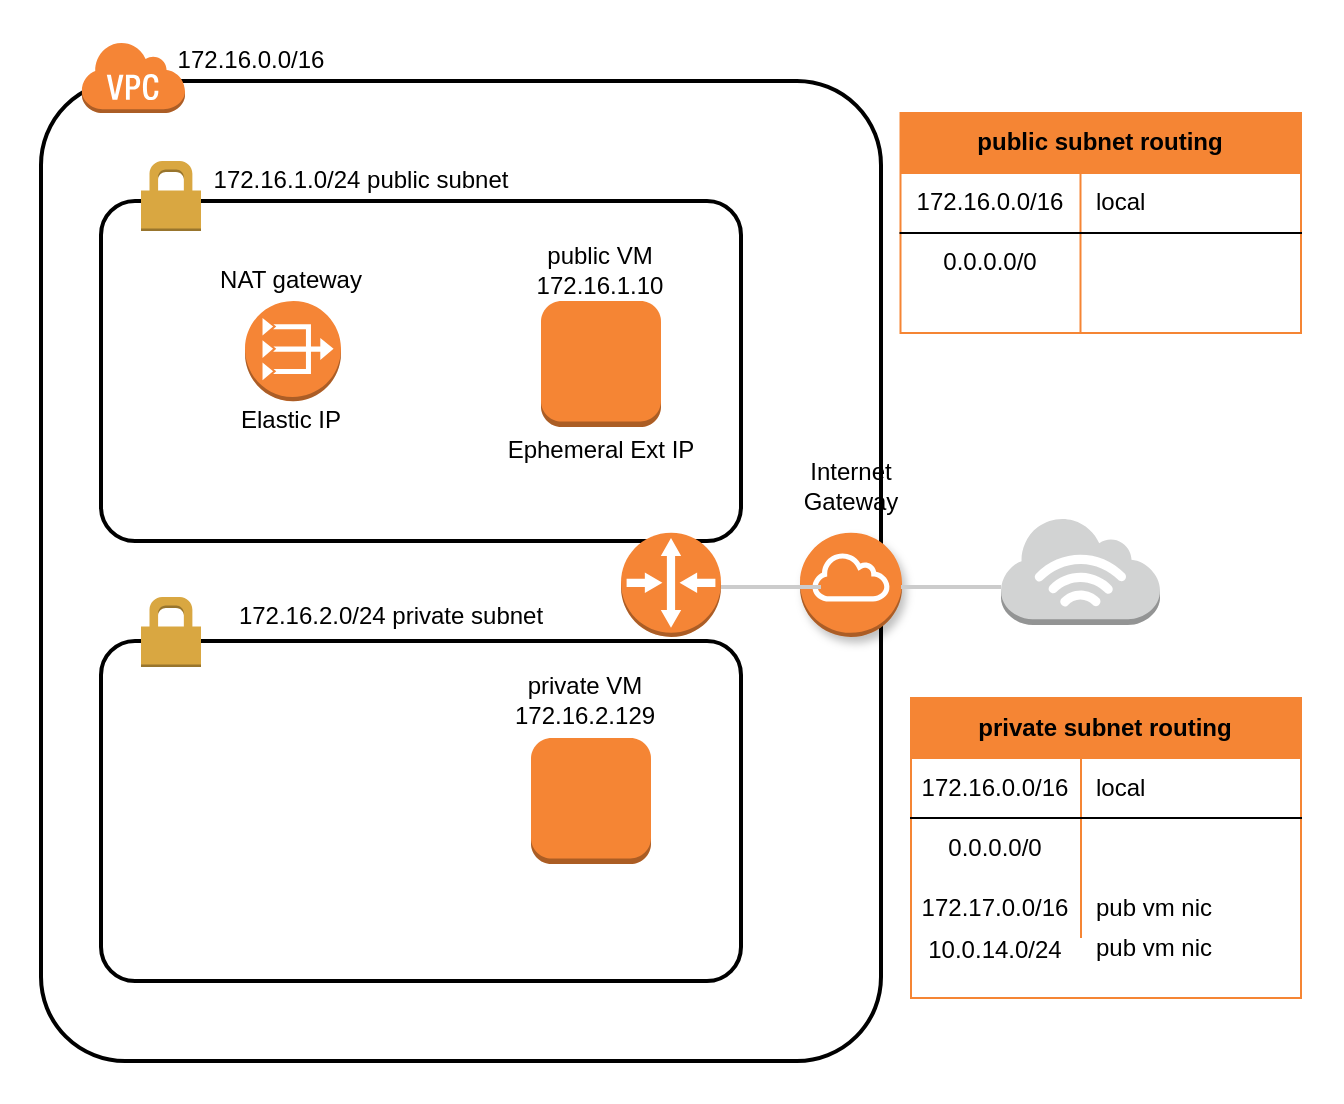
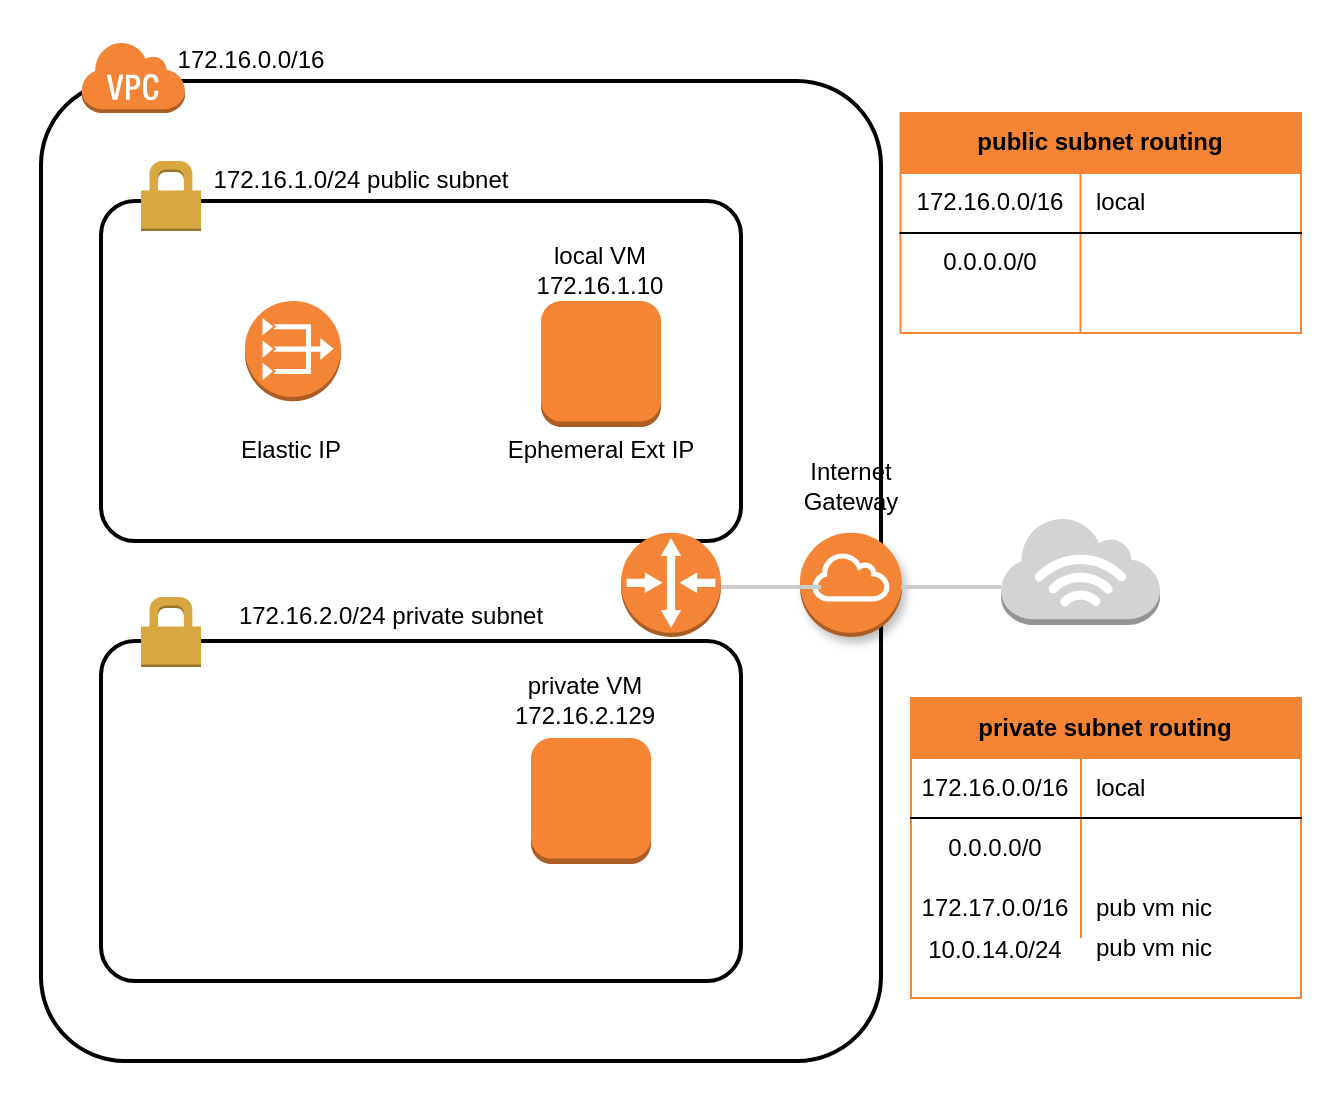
- <mxCell id="15" value="&lt;div&gt;public VM&lt;/div&gt;&lt;div&gt;172.16.1.10&lt;/div&gt;" style="text;html=1;strokeColor=none;fillColor=none;align=center;verticalAlign=middle;whiteSpace=wrap;rounded=0;" vertex="1" parent="1"><mxGeometry x="275" y="125" width="50" height="20" as="geometry" /></mxCell>
+ <mxCell id="15" value="&lt;div&gt;local VM&lt;/div&gt;&lt;div&gt;172.16.1.10&lt;/div&gt;" style="text;html=1;strokeColor=none;fillColor=none;align=center;verticalAlign=middle;whiteSpace=wrap;rounded=0;" vertex="1" parent="1"><mxGeometry x="275" y="125" width="50" height="20" as="geometry" /></mxCell>
- <mxCell id="19" value="NAT gateway" style="text;html=1;align=center;verticalAlign=middle;resizable=0;points=[];autosize=1;strokeColor=none;" vertex="1" parent="1"><mxGeometry x="100" y="130" width="90" height="20" as="geometry" /></mxCell>
- <mxCell id="21" value="Elastic IP" style="text;html=1;align=center;verticalAlign=middle;resizable=0;points=[];autosize=1;strokeColor=none;" vertex="1" parent="1"><mxGeometry x="110" y="200.09" width="70" height="20" as="geometry" /></mxCell>
+ <mxCell id="21" value="Elastic IP" style="text;html=1;align=center;verticalAlign=middle;resizable=0;points=[];autosize=1;strokeColor=none;" vertex="1" parent="1"><mxGeometry x="110" y="215.09" width="70" height="20" as="geometry" /></mxCell>
